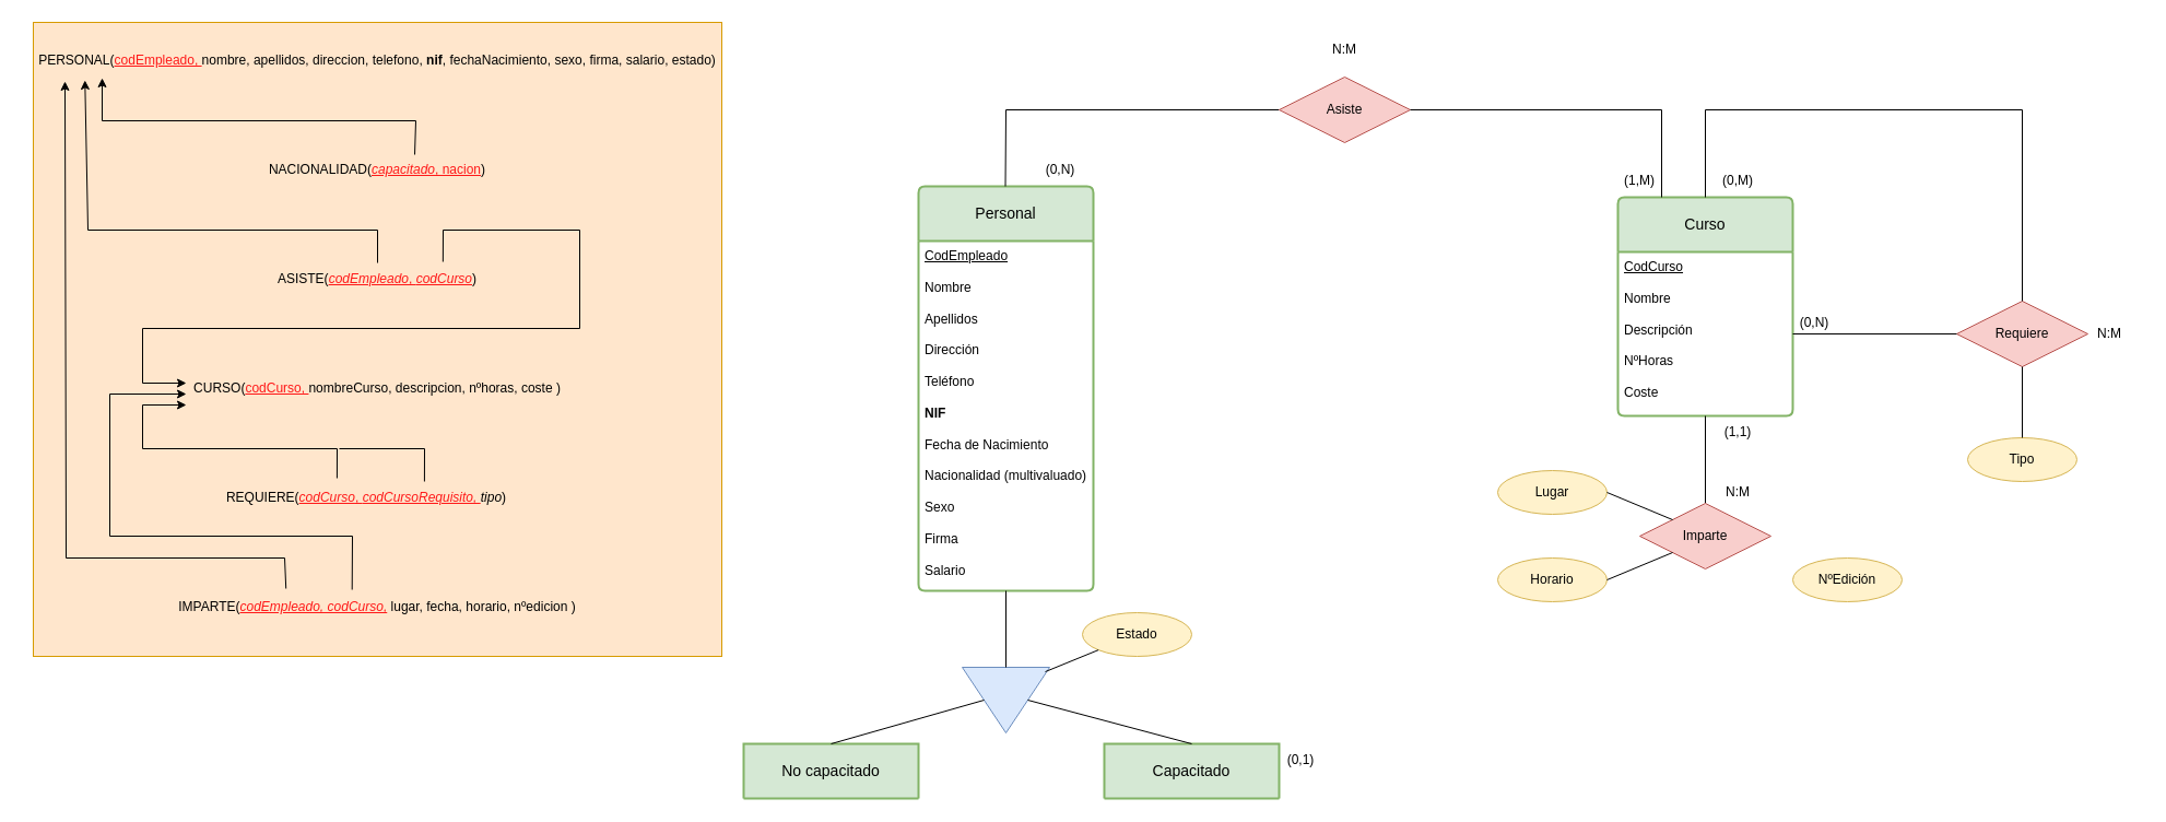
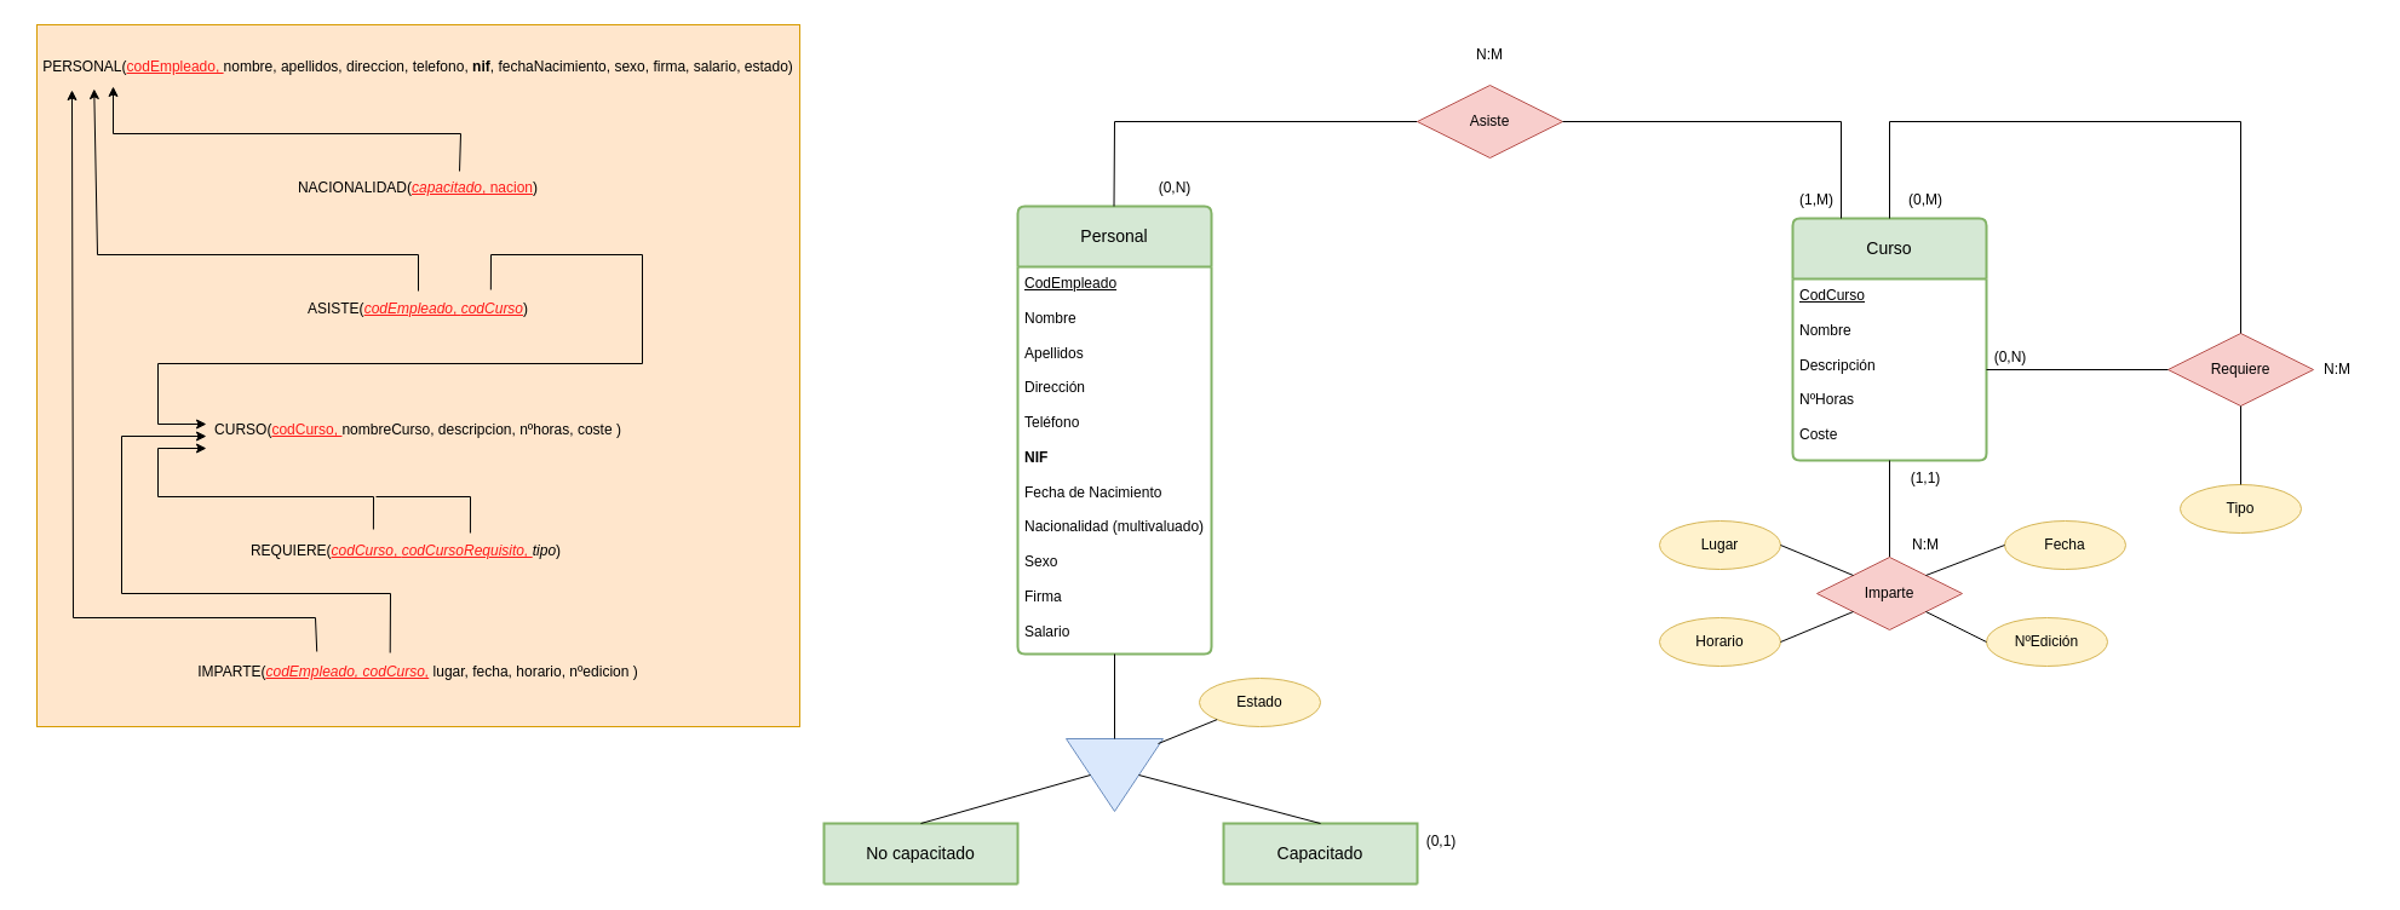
+ <mxCell id="16" value="Fecha" style="ellipse;whiteSpace=wrap;html=1;align=center;fillColor=#fff2cc;strokeColor=#d6b656;" parent="1" vertex="1"><mxGeometry x="1655" y="430" width="100" height="40" as="geometry" /></mxCell>
+ <mxCell id="17" value="" style="endArrow=none;html=1;rounded=0;entryX=1;entryY=0;entryDx=0;entryDy=0;exitX=0;exitY=0.5;exitDx=0;exitDy=0;" parent="1" source="16" target="15" edge="1"><mxGeometry width="50" height="50" relative="1" as="geometry"><mxPoint x="1639.17" y="550" as="sourcePoint" /><mxPoint x="1639.17" y="500" as="targetPoint" /></mxGeometry></mxCell>
+ <mxCell id="23" value="" style="endArrow=none;html=1;rounded=0;entryX=1;entryY=1;entryDx=0;entryDy=0;exitX=0;exitY=0.5;exitDx=0;exitDy=0;" parent="1" source="22" target="15" edge="1"><mxGeometry width="50" height="50" relative="1" as="geometry"><mxPoint x="1440" y="450" as="sourcePoint" /><mxPoint x="1490" y="400" as="targetPoint" /></mxGeometry></mxCell>
